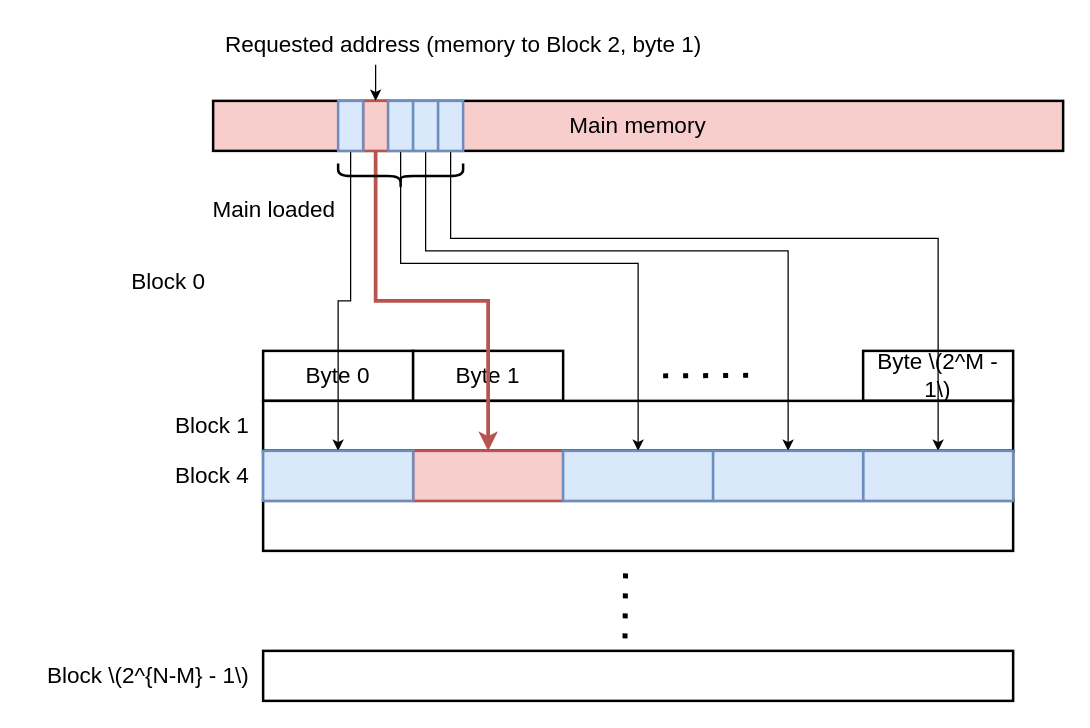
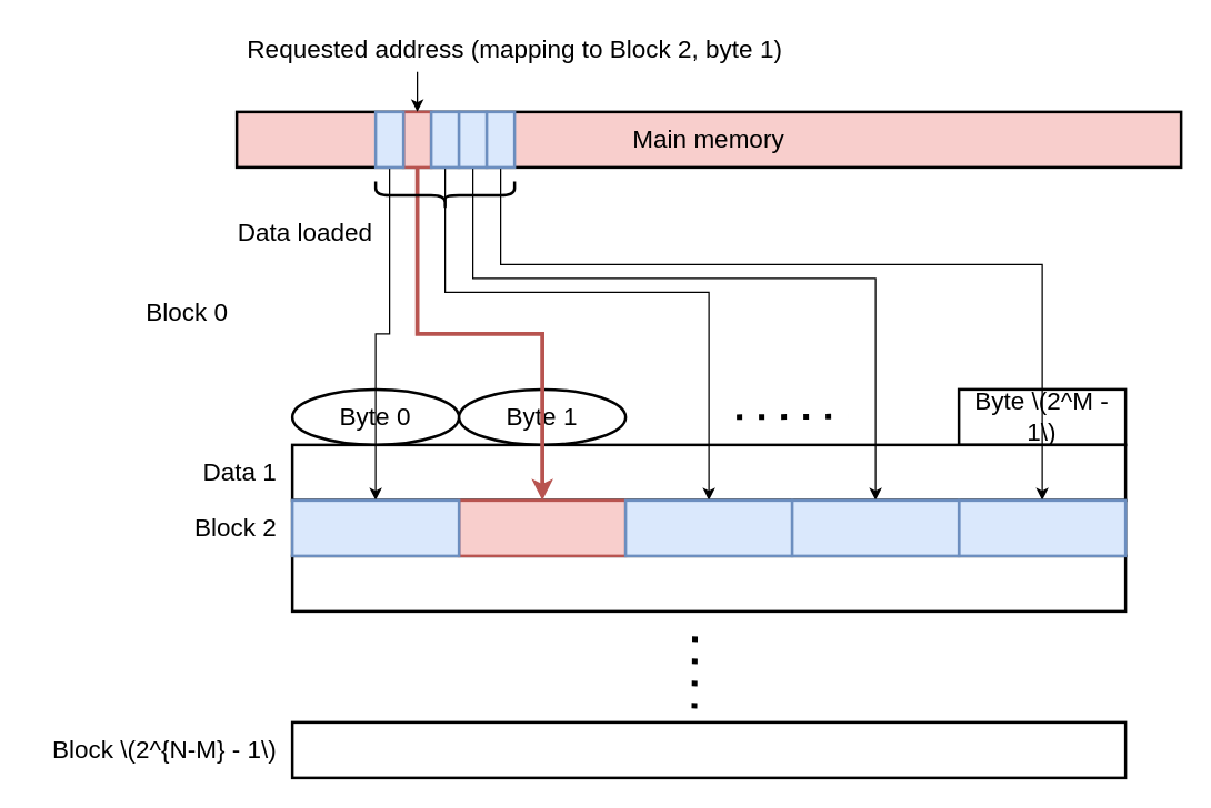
- <mxCell id="18" value="Requested address (memory to Block 2, byte 1)" style="text;html=1;align=center;verticalAlign=middle;resizable=0;points=[];autosize=1;fontSize=18;" vertex="1" parent="1"><mxGeometry x="170" y="20" width="400" height="30" as="geometry" /></mxCell>
+ <mxCell id="18" value="Requested address (mapping to Block 2, byte 1)" style="text;html=1;align=center;verticalAlign=middle;resizable=0;points=[];autosize=1;fontSize=18;" vertex="1" parent="1"><mxGeometry x="170" y="20" width="400" height="30" as="geometry" /></mxCell>
- <mxCell id="33" value="Main loaded" style="shape=curlyBracket;whiteSpace=wrap;html=1;rounded=1;strokeWidth=2;fontSize=18;direction=north;labelPosition=left;verticalLabelPosition=bottom;align=right;verticalAlign=top;" vertex="1" parent="1"><mxGeometry x="270" y="130" width="100" height="20" as="geometry" /></mxCell>
+ <mxCell id="33" value="Data loaded" style="shape=curlyBracket;whiteSpace=wrap;html=1;rounded=1;strokeWidth=2;fontSize=18;direction=north;labelPosition=left;verticalLabelPosition=bottom;align=right;verticalAlign=top;" vertex="1" parent="1"><mxGeometry x="270" y="130" width="100" height="20" as="geometry" /></mxCell>
- <mxCell id="2" value="Byte 0" style="rounded=0;whiteSpace=wrap;html=1;strokeWidth=2;fontSize=18;" vertex="1" parent="1"><mxGeometry x="210" y="280" width="120" height="40" as="geometry" /></mxCell>
+ <mxCell id="2" value="Byte 0" style="ellipse;whiteSpace=wrap;html=1;strokeWidth=2;fontSize=18;" vertex="1" parent="1"><mxGeometry x="210" y="280" width="120" height="40" as="geometry" /></mxCell>
- <mxCell id="3" value="Byte 1" style="rounded=0;whiteSpace=wrap;html=1;strokeWidth=2;fontSize=18;" vertex="1" parent="1"><mxGeometry x="330" y="280" width="120" height="40" as="geometry" /></mxCell>
+ <mxCell id="3" value="Byte 1" style="ellipse;whiteSpace=wrap;html=1;strokeWidth=2;fontSize=18;" vertex="1" parent="1"><mxGeometry x="330" y="280" width="120" height="40" as="geometry" /></mxCell>
- <mxCell id="10" value="Block 1" style="text;html=1;align=right;verticalAlign=middle;resizable=0;points=[];autosize=1;fontSize=18;" vertex="1" parent="1"><mxGeometry x="130" y="325" width="70" height="30" as="geometry" /></mxCell>
+ <mxCell id="10" value="Data 1" style="text;html=1;align=right;verticalAlign=middle;resizable=0;points=[];autosize=1;fontSize=18;" vertex="1" parent="1"><mxGeometry x="130" y="325" width="70" height="30" as="geometry" /></mxCell>
- <mxCell id="13" value="Block 4" style="text;html=1;align=right;verticalAlign=middle;resizable=0;points=[];autosize=1;fontSize=18;" vertex="1" parent="1"><mxGeometry x="130" y="365" width="70" height="30" as="geometry" /></mxCell>
+ <mxCell id="13" value="Block 2" style="text;html=1;align=right;verticalAlign=middle;resizable=0;points=[];autosize=1;fontSize=18;" vertex="1" parent="1"><mxGeometry x="130" y="365" width="70" height="30" as="geometry" /></mxCell>
